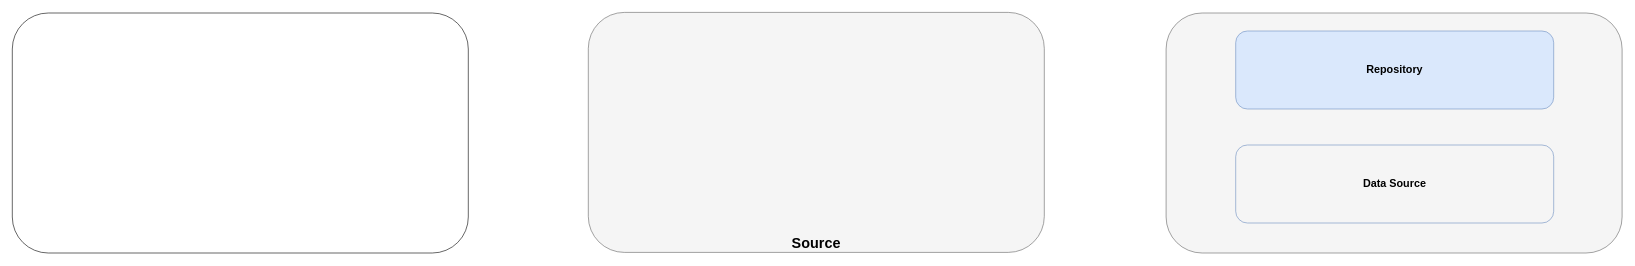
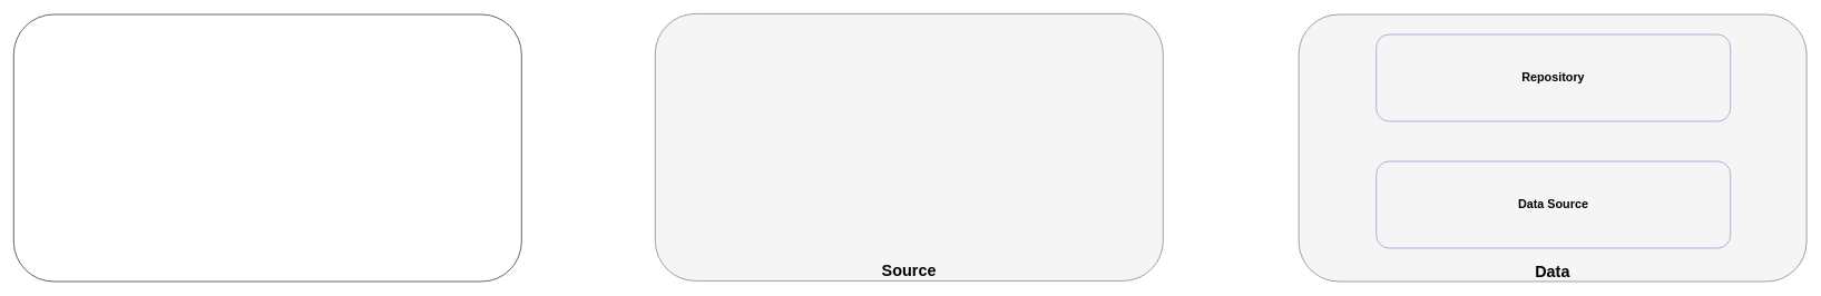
- <mxCell id="6" value="&lt;h2&gt;Repository&lt;/h2&gt;" style="rounded=1;whiteSpace=wrap;html=1;fillColor=#dae8fc;strokeColor=#6c8ebf;" vertex="1" parent="3"><mxGeometry x="116" y="30" width="530" height="130" as="geometry" /></mxCell>
+ <mxCell id="6" value="&lt;h2&gt;Repository&lt;/h2&gt;" style="rounded=1;whiteSpace=wrap;html=1;fillColor=#f5f5f5;strokeColor=#6c8ebf;" vertex="1" parent="3"><mxGeometry x="116" y="30" width="530" height="130" as="geometry" /></mxCell>
+ <mxCell id="5" value="&lt;h1&gt;Data&lt;/h1&gt;" style="text;html=1;strokeColor=none;fillColor=none;align=center;verticalAlign=middle;whiteSpace=wrap;rounded=0;glass=0;" vertex="1" parent="3"><mxGeometry x="350" y="370" width="60" height="30" as="geometry" /></mxCell>
